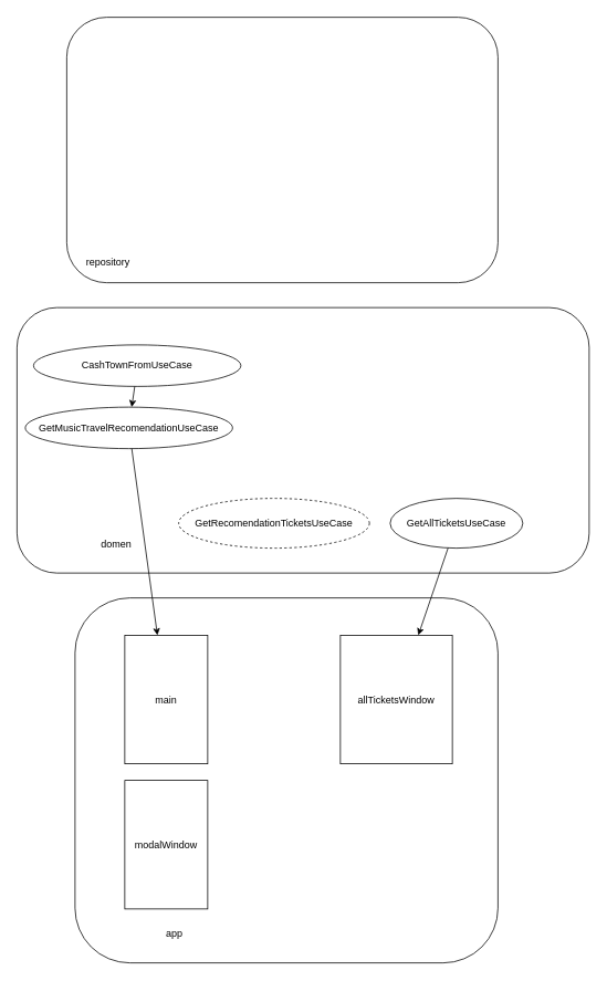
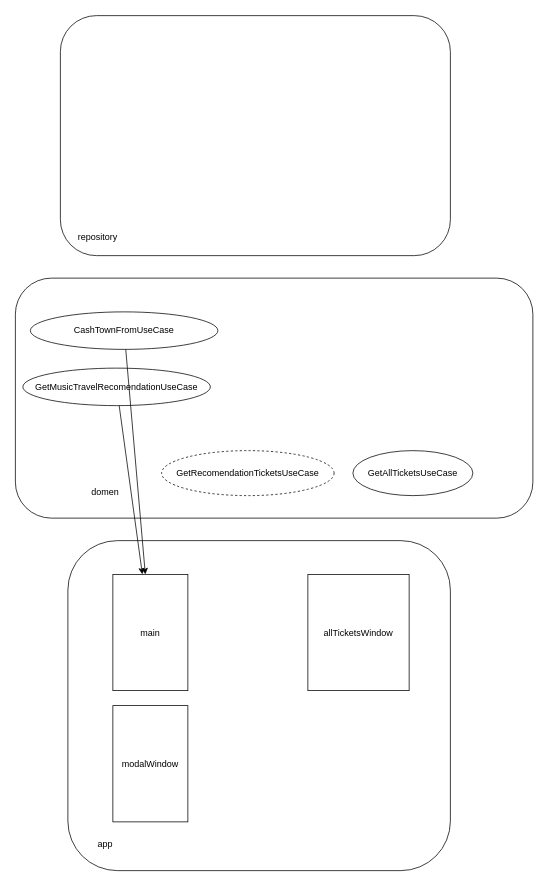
- <mxCell id="17" value="" style="endArrow=classic;html=1;rounded=0;" edge="1" parent="1" source="16" target="7"><mxGeometry width="50" height="50" relative="1" as="geometry"><mxPoint x="233" y="620" as="sourcePoint" /><mxPoint x="218" y="775" as="targetPoint" /></mxGeometry></mxCell>
+ <mxCell id="17" value="" style="endArrow=classic;html=1;rounded=0;" edge="1" parent="1" source="16" target="6"><mxGeometry width="50" height="50" relative="1" as="geometry"><mxPoint x="233" y="620" as="sourcePoint" /><mxPoint x="218" y="775" as="targetPoint" /></mxGeometry></mxCell>
- <mxCell id="12" value="" style="endArrow=classic;html=1;rounded=0;" edge="1" parent="1" source="10" target="13"><mxGeometry width="50" height="50" relative="1" as="geometry"><mxPoint x="208" y="549" as="sourcePoint" /><mxPoint x="440" y="710" as="targetPoint" /></mxGeometry></mxCell>
- <mxCell id="5" value="app" style="text;html=1;align=center;verticalAlign=middle;whiteSpace=wrap;rounded=0;" vertex="1" parent="1"><mxGeometry x="180" y="1110" width="60" height="30" as="geometry" /></mxCell>
+ <mxCell id="5" value="app" style="text;html=1;align=center;verticalAlign=middle;whiteSpace=wrap;rounded=0;" vertex="1" parent="1"><mxGeometry x="110" y="1110" width="60" height="30" as="geometry" /></mxCell>
